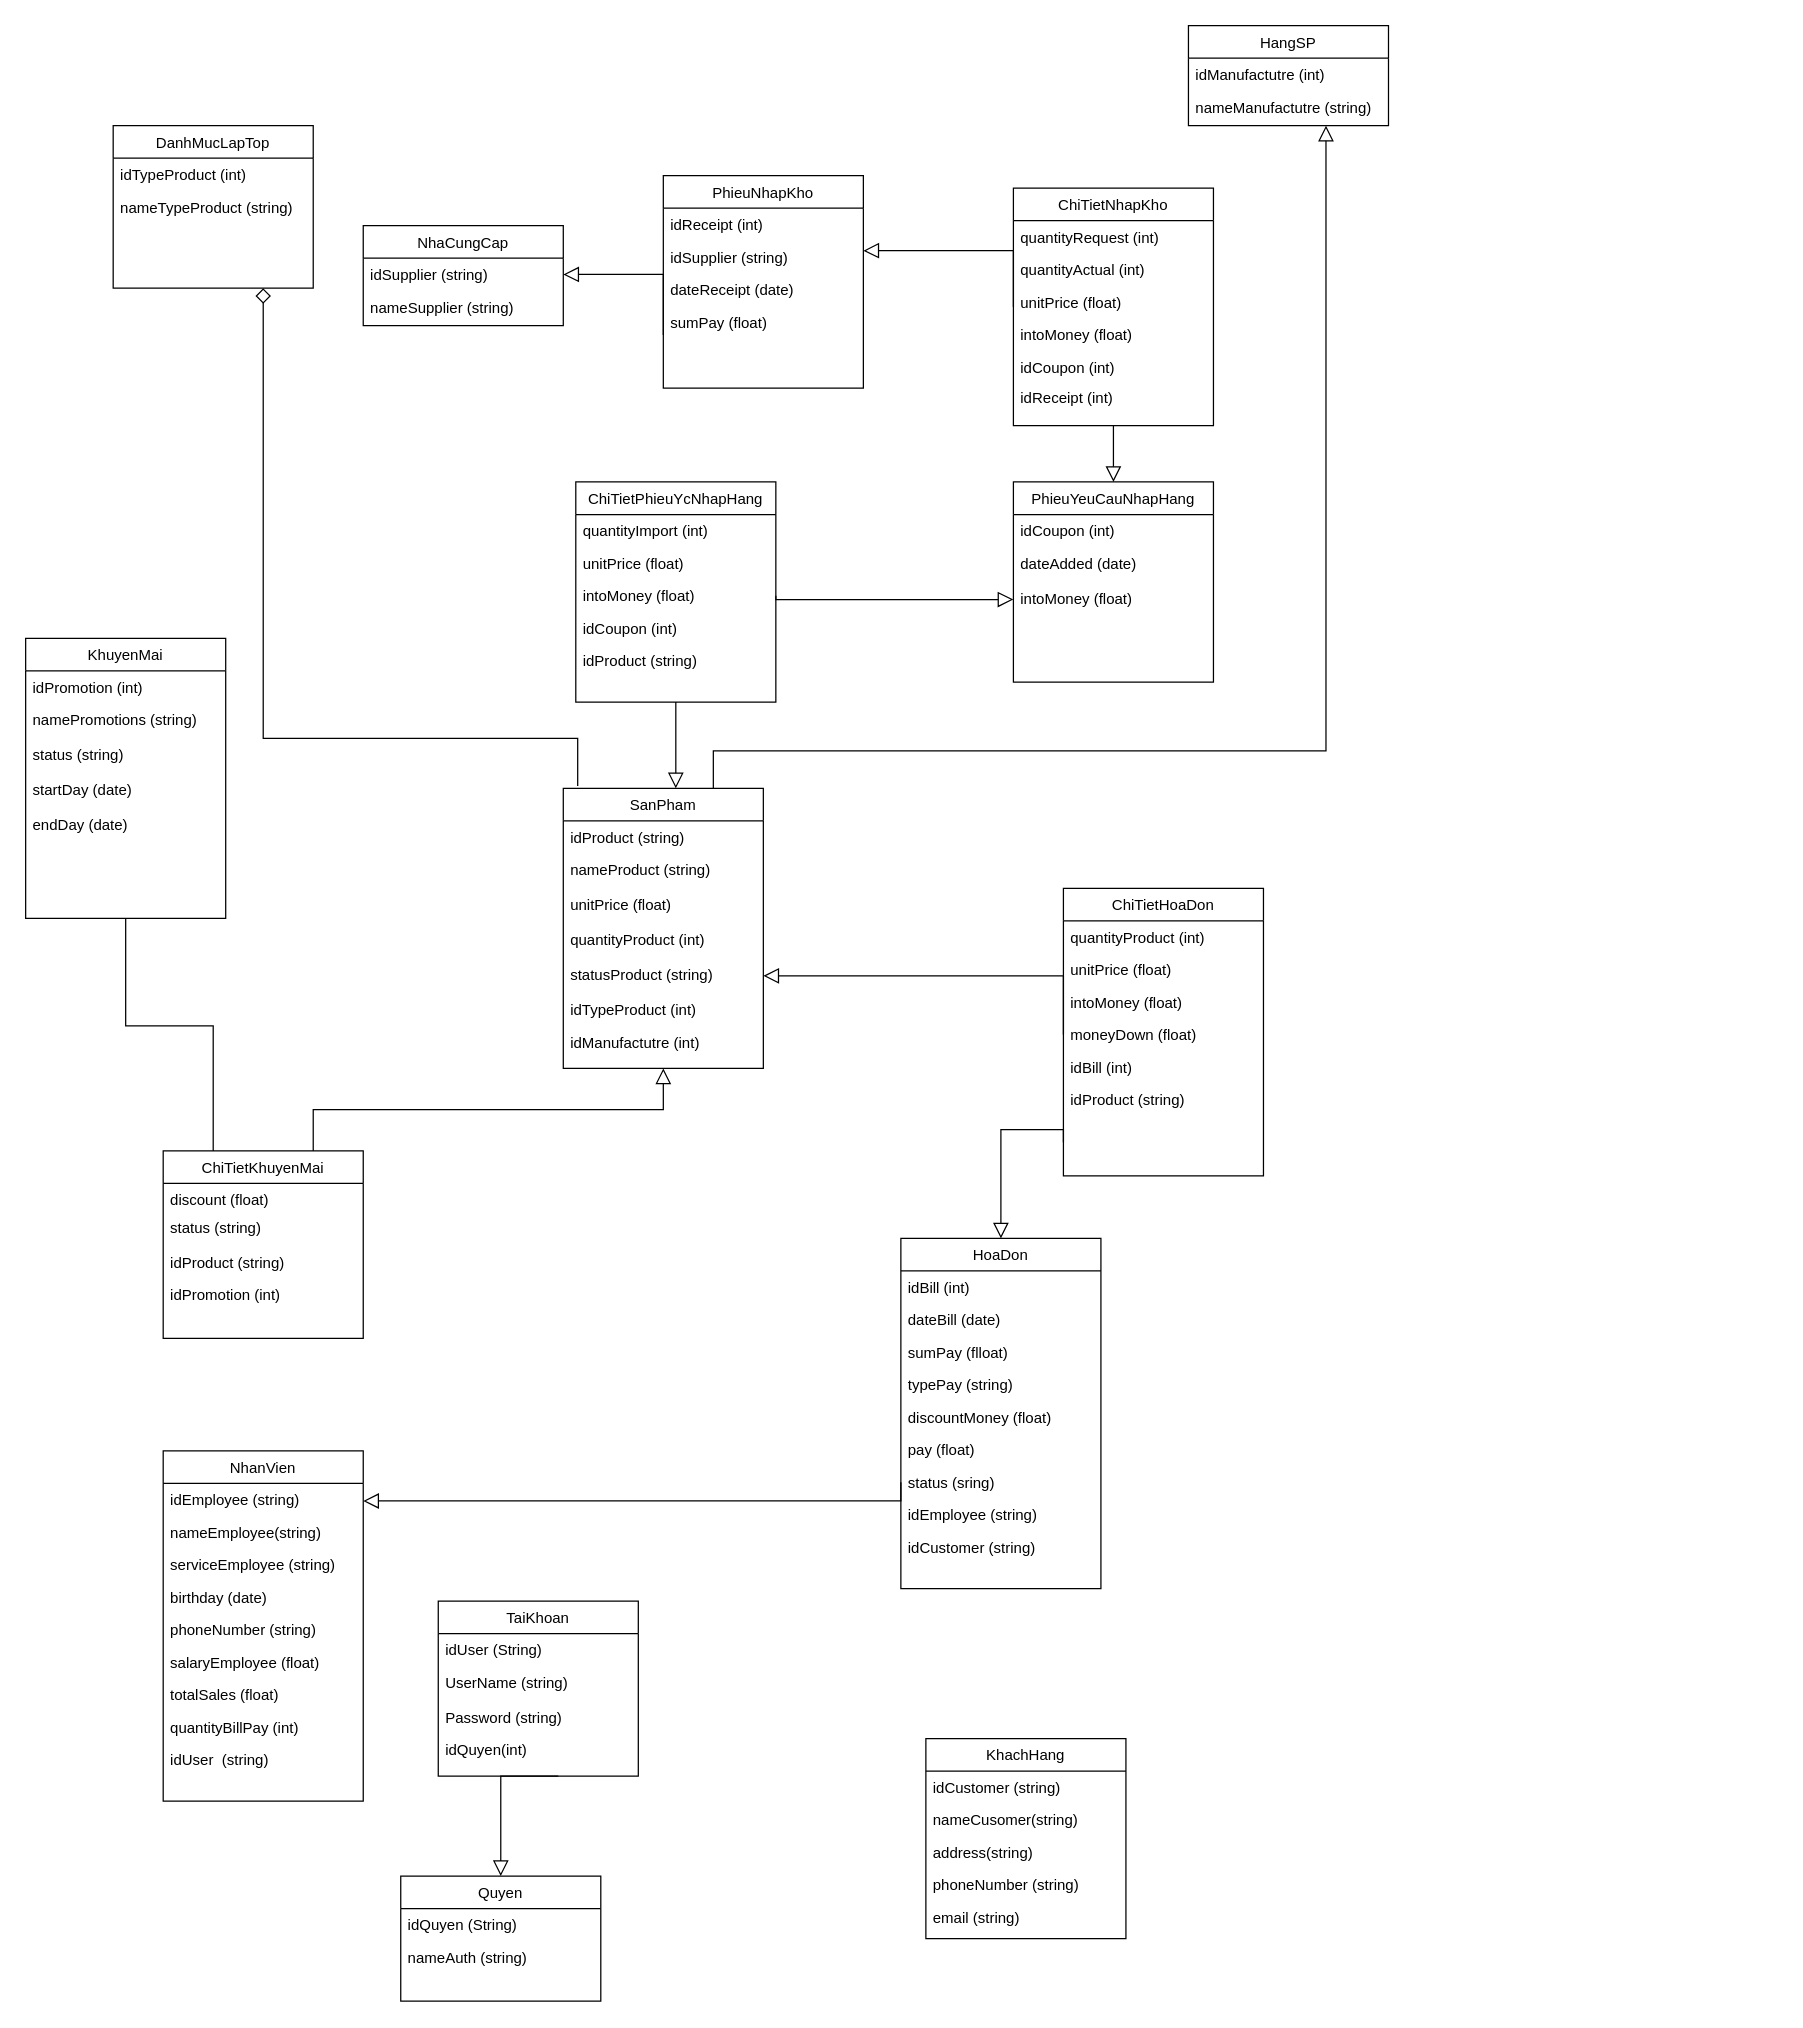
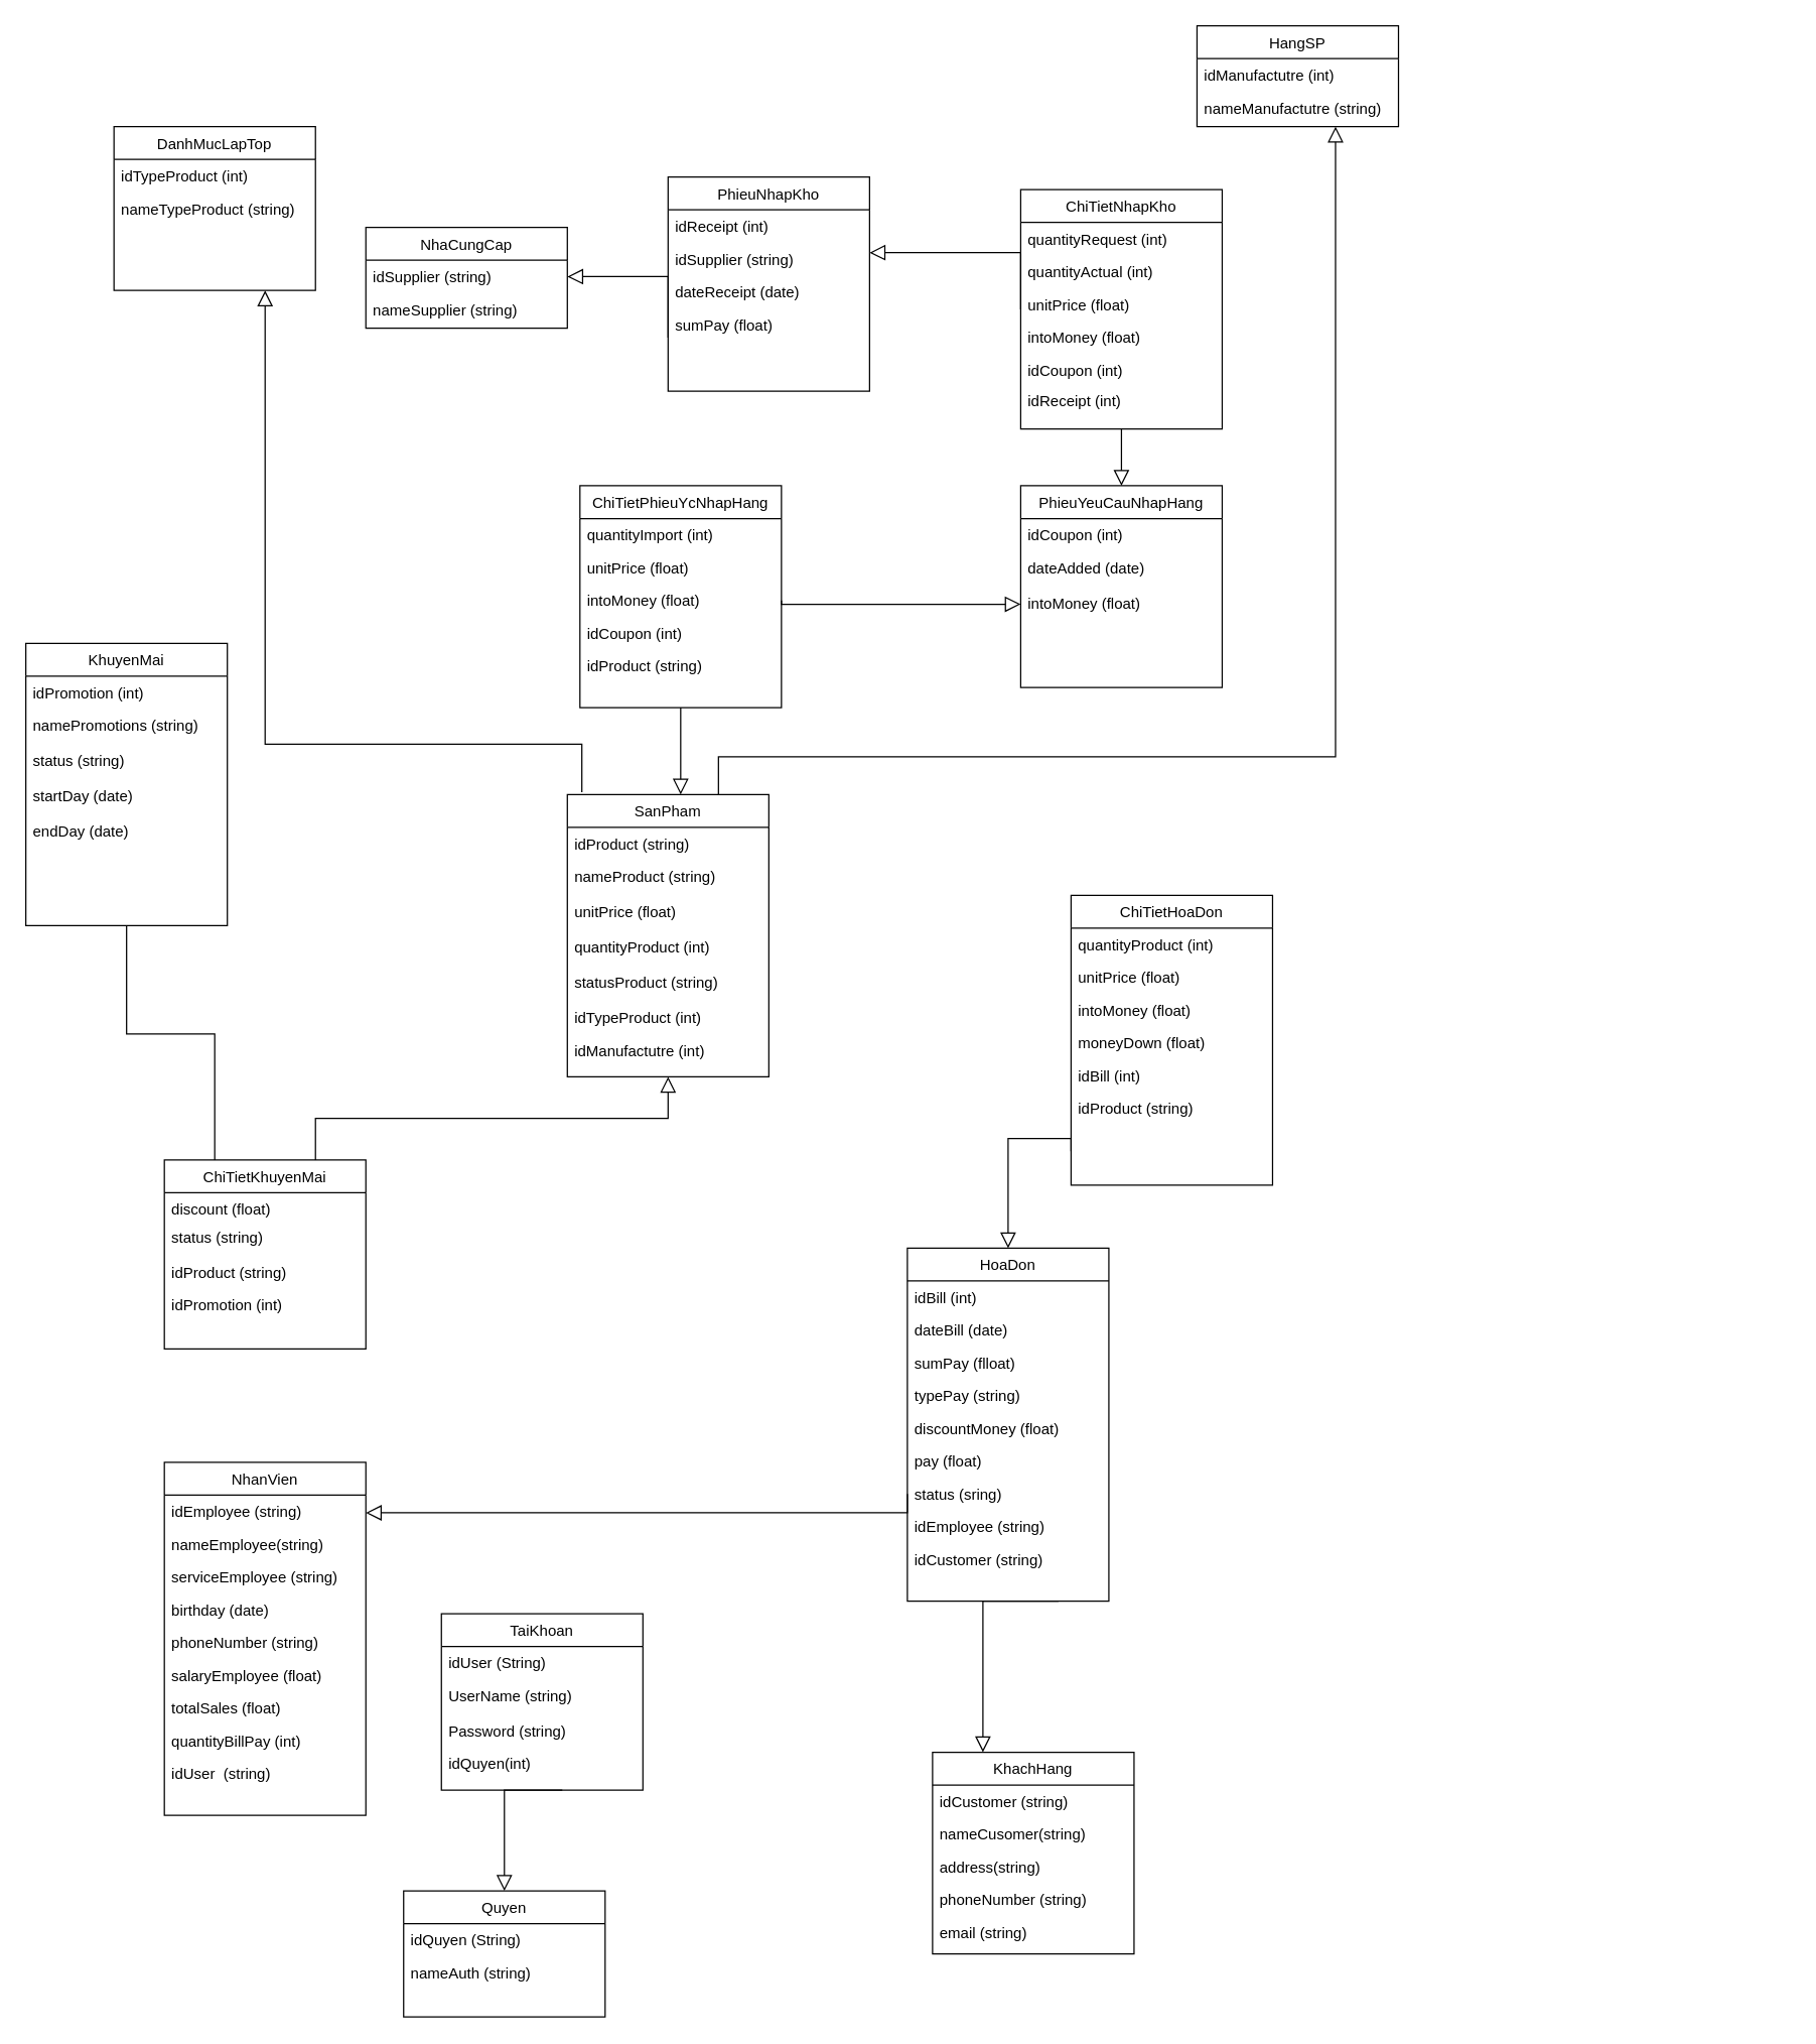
- <mxCell id="20" value="" style="endArrow=diamond;endSize=10;endFill=0;shadow=0;strokeWidth=1;rounded=0;edgeStyle=elbowEdgeStyle;elbow=vertical;exitX=0.072;exitY=-0.008;exitDx=0;exitDy=0;entryX=0.75;entryY=1;entryDx=0;entryDy=0;exitPerimeter=0;" parent="1" source="2" target="17" edge="1"><mxGeometry width="160" relative="1" as="geometry"><mxPoint x="1360" y="555" as="sourcePoint" /><mxPoint x="1210" y="660" as="targetPoint" /><Array as="points"><mxPoint x="460" y="590" /><mxPoint x="390" y="580" /><mxPoint x="930" y="500" /><mxPoint x="1070" y="500" /><mxPoint x="1220" y="620" /><mxPoint x="1140" y="620" /><mxPoint x="1150" y="680" /></Array></mxGeometry></mxCell>
+ <mxCell id="20" value="" style="endArrow=block;endSize=10;endFill=0;shadow=0;strokeWidth=1;rounded=0;edgeStyle=elbowEdgeStyle;elbow=vertical;exitX=0.072;exitY=-0.008;exitDx=0;exitDy=0;entryX=0.75;entryY=1;entryDx=0;entryDy=0;exitPerimeter=0;" parent="1" source="2" target="17" edge="1"><mxGeometry width="160" relative="1" as="geometry"><mxPoint x="1360" y="555" as="sourcePoint" /><mxPoint x="1210" y="660" as="targetPoint" /><Array as="points"><mxPoint x="460" y="590" /><mxPoint x="390" y="580" /><mxPoint x="930" y="500" /><mxPoint x="1070" y="500" /><mxPoint x="1220" y="620" /><mxPoint x="1140" y="620" /><mxPoint x="1150" y="680" /></Array></mxGeometry></mxCell>
- <mxCell id="88" value="" style="endArrow=block;endSize=10;endFill=0;shadow=0;strokeWidth=1;rounded=0;edgeStyle=elbowEdgeStyle;elbow=vertical;exitX=0;exitY=0.5;exitDx=0;exitDy=0;entryX=1;entryY=0.5;entryDx=0;entryDy=0;" parent="1" source="14" target="7" edge="1"><mxGeometry width="160" relative="1" as="geometry"><mxPoint x="260" y="930" as="sourcePoint" /><mxPoint x="640" y="710" as="targetPoint" /><Array as="points"><mxPoint x="760" y="780" /></Array></mxGeometry></mxCell>
+ <mxCell id="37" value="" style="endArrow=block;endSize=10;endFill=0;shadow=0;strokeWidth=1;rounded=0;edgeStyle=elbowEdgeStyle;elbow=vertical;exitX=0.75;exitY=1;exitDx=0;exitDy=0;entryX=0.25;entryY=0;entryDx=0;entryDy=0;" parent="1" source="21" target="31" edge="1"><mxGeometry width="160" relative="1" as="geometry"><mxPoint x="380" y="651.667" as="sourcePoint" /><mxPoint x="1170" y="1000" as="targetPoint" /><Array as="points"><mxPoint x="780" y="1270" /><mxPoint x="1420" y="1075" /></Array></mxGeometry></mxCell>
